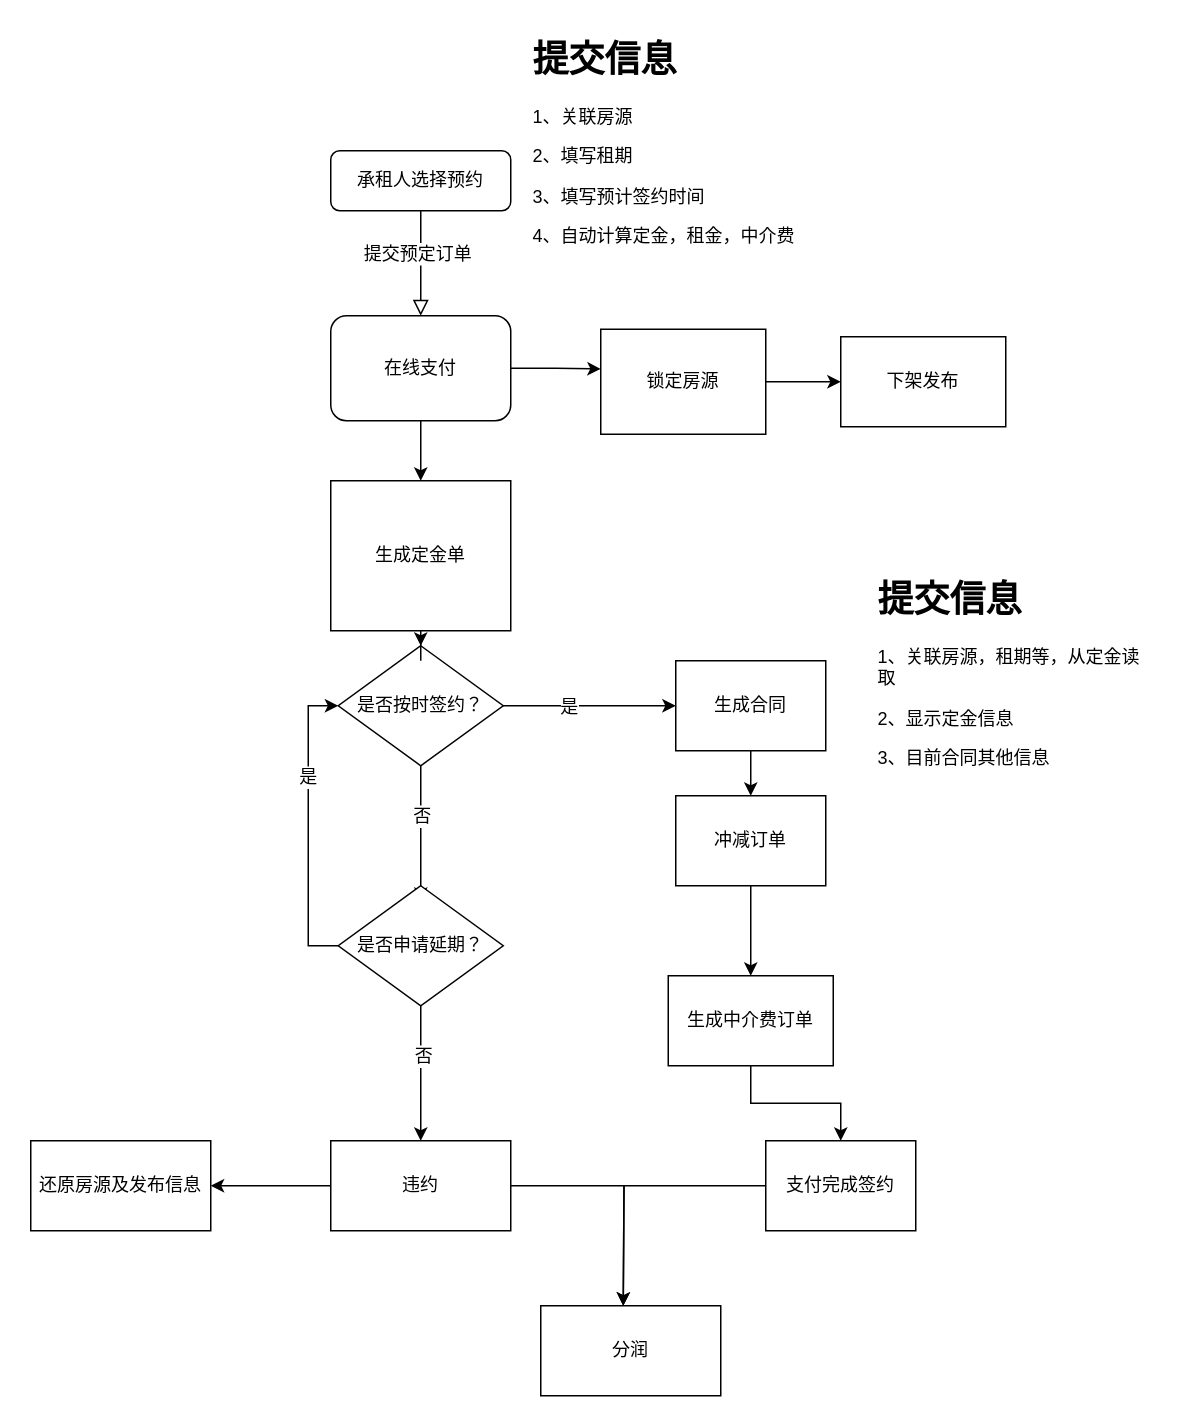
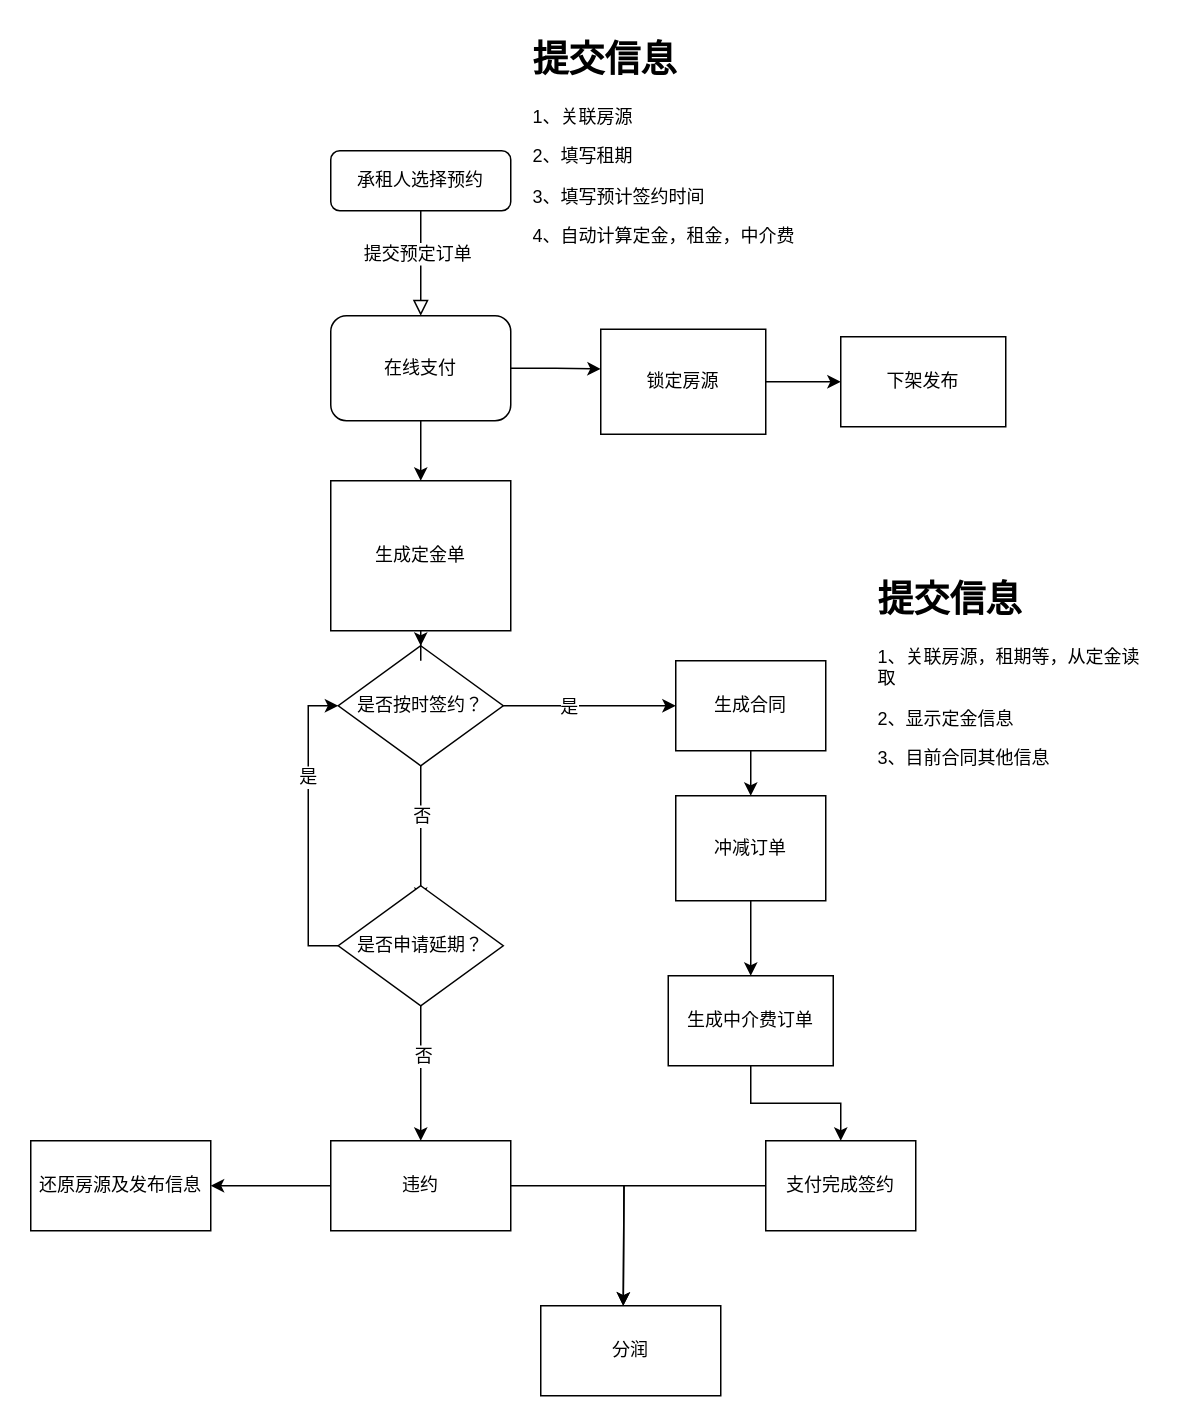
- <mxCell id="28" value="冲减订单" style="rounded=0;whiteSpace=wrap;html=1;" vertex="1" parent="1"><mxGeometry x="450" y="530" width="100" height="60" as="geometry" /></mxCell>
+ <mxCell id="28" value="冲减订单" style="rounded=0;whiteSpace=wrap;html=1;" vertex="1" parent="1"><mxGeometry x="450" y="530" width="100" height="70" as="geometry" /></mxCell>
